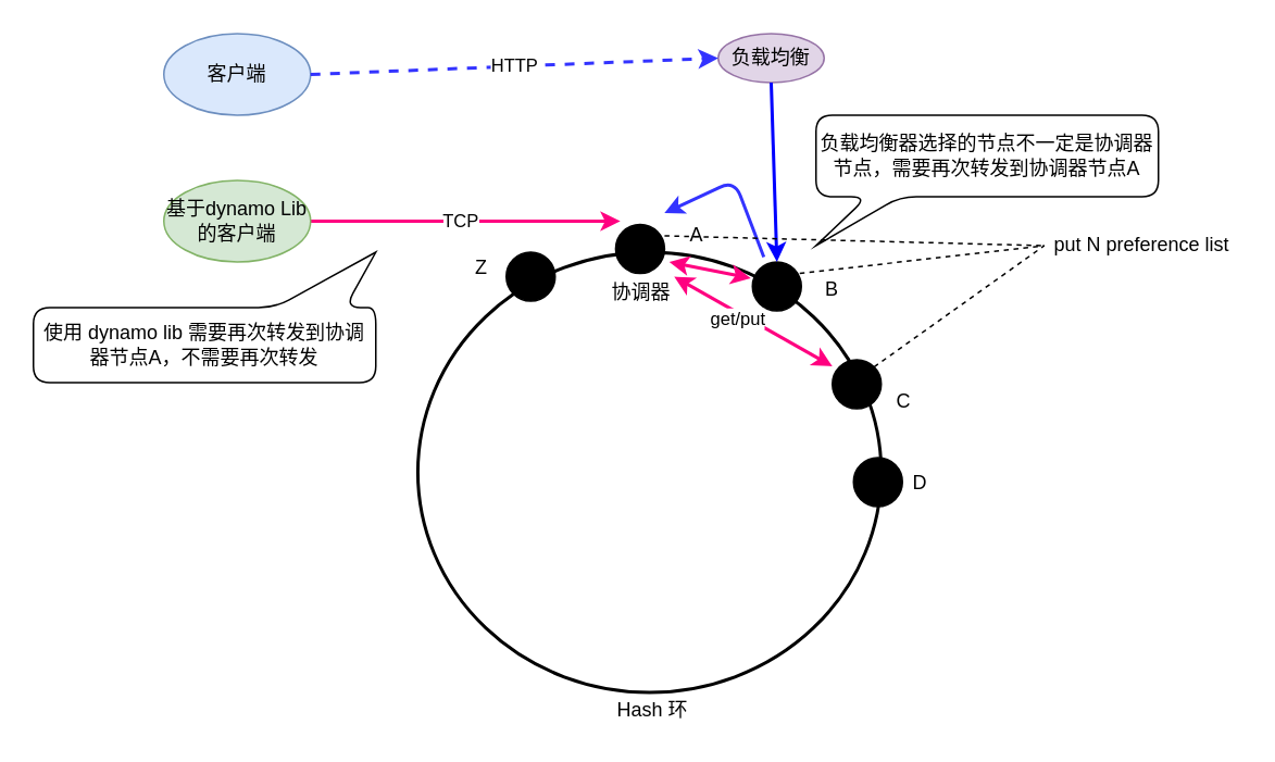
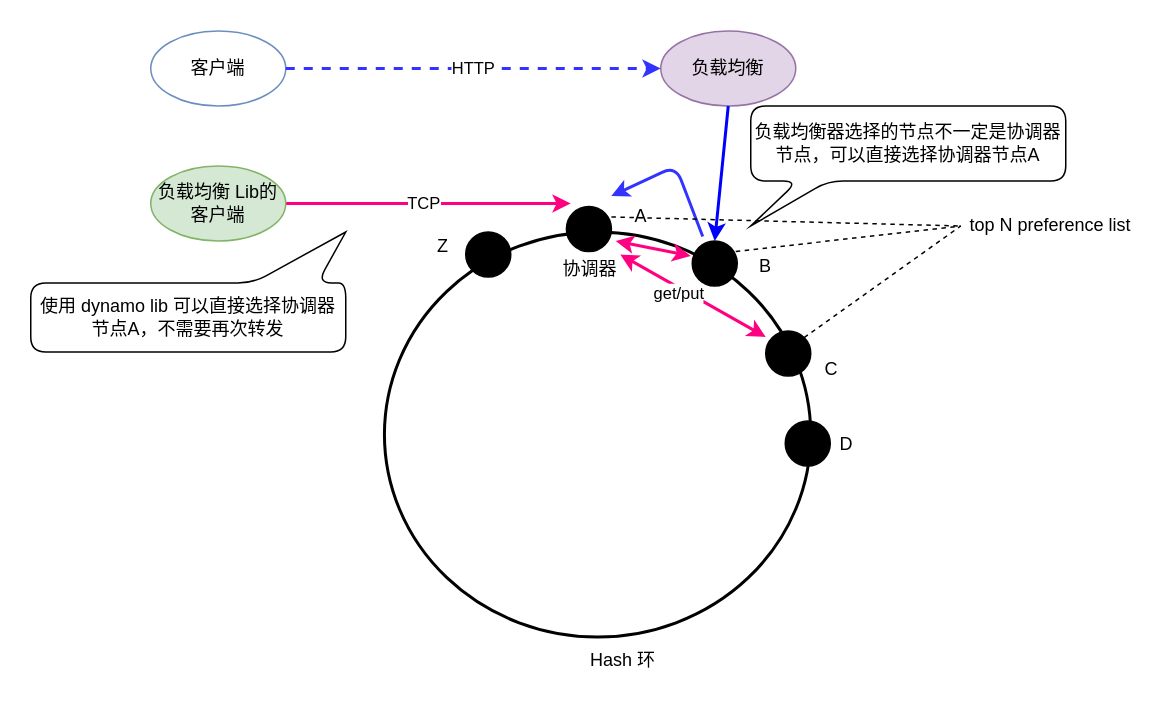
- <mxCell id="7" value="负载均衡" style="ellipse;whiteSpace=wrap;html=1;fillColor=#e1d5e7;strokeColor=#9673a6;" parent="1" vertex="1"><mxGeometry x="440" y="20" width="65" height="30" as="geometry" /></mxCell>
+ <mxCell id="7" value="负载均衡" style="ellipse;whiteSpace=wrap;html=1;fillColor=#e1d5e7;strokeColor=#9673a6;" parent="1" vertex="1"><mxGeometry x="440" y="20" width="90" height="50" as="geometry" /></mxCell>
- <mxCell id="6" value="客户端" style="ellipse;whiteSpace=wrap;html=1;fillColor=#dae8fc;strokeColor=#6c8ebf;" parent="1" vertex="1"><mxGeometry x="100" y="20" width="90" height="50" as="geometry" /></mxCell>
+ <mxCell id="6" value="客户端" style="ellipse;whiteSpace=wrap;html=1;fillColor=#ffffff;strokeColor=#6c8ebf;" parent="1" vertex="1"><mxGeometry x="100" y="20" width="90" height="50" as="geometry" /></mxCell>
- <mxCell id="18" value="负载均衡器选择的节点不一定是协调器节点，需要再次转发到协调器节点A" style="shape=callout;whiteSpace=wrap;html=1;perimeter=calloutPerimeter;strokeWidth=1;fillColor=#FFFFFF;size=30;position=0.15;position2=0;rounded=1;" parent="1" vertex="1"><mxGeometry x="500" y="70" width="210" height="80" as="geometry" /></mxCell>
+ <mxCell id="18" value="负载均衡器选择的节点不一定是协调器节点，可以直接选择协调器节点A" style="shape=callout;whiteSpace=wrap;html=1;perimeter=calloutPerimeter;strokeWidth=1;fillColor=#FFFFFF;size=30;position=0.15;position2=0;rounded=1;" parent="1" vertex="1"><mxGeometry x="500" y="70" width="210" height="80" as="geometry" /></mxCell>
- <mxCell id="5" value="基于dynamo Lib的客户端" style="ellipse;whiteSpace=wrap;html=1;fillColor=#d5e8d4;strokeColor=#82b366;" parent="1" vertex="1"><mxGeometry x="100" y="110" width="90" height="50" as="geometry" /></mxCell>
+ <mxCell id="5" value="负载均衡 Lib的客户端" style="ellipse;whiteSpace=wrap;html=1;fillColor=#d5e8d4;strokeColor=#82b366;" parent="1" vertex="1"><mxGeometry x="100" y="110" width="90" height="50" as="geometry" /></mxCell>
- <mxCell id="23" value="put N preference list" style="text;html=1;strokeColor=none;fillColor=none;align=center;verticalAlign=middle;whiteSpace=wrap;rounded=0;" parent="1" vertex="1"><mxGeometry x="640" y="140" width="120" height="20" as="geometry" /></mxCell>
+ <mxCell id="23" value="top N preference list" style="text;html=1;strokeColor=none;fillColor=none;align=center;verticalAlign=middle;whiteSpace=wrap;rounded=0;" parent="1" vertex="1"><mxGeometry x="640" y="140" width="120" height="20" as="geometry" /></mxCell>
- <mxCell id="19" value="使用 dynamo lib 需要再次转发到协调器节点A，不需要再次转发" style="shape=callout;whiteSpace=wrap;html=1;perimeter=calloutPerimeter;strokeWidth=1;fillColor=#FFFFFF;size=34;position=0.09;position2=0;rounded=1;base=43;direction=west;" parent="1" vertex="1"><mxGeometry x="20" y="154" width="210" height="80" as="geometry" /></mxCell>
+ <mxCell id="19" value="使用 dynamo lib 可以直接选择协调器节点A，不需要再次转发" style="shape=callout;whiteSpace=wrap;html=1;perimeter=calloutPerimeter;strokeWidth=1;fillColor=#FFFFFF;size=34;position=0.09;position2=0;rounded=1;base=43;direction=west;" parent="1" vertex="1"><mxGeometry x="20" y="154" width="210" height="80" as="geometry" /></mxCell>
- <mxCell id="15" value="Hash 环" style="text;html=1;strokeColor=none;fillColor=none;align=center;verticalAlign=middle;whiteSpace=wrap;rounded=0;" parent="1" vertex="1"><mxGeometry x="370" y="425" width="60" height="20" as="geometry" /></mxCell>
+ <mxCell id="15" value="Hash 环" style="text;html=1;strokeColor=none;fillColor=none;align=center;verticalAlign=middle;whiteSpace=wrap;rounded=0;" parent="1" vertex="1"><mxGeometry x="385" y="430" width="60" height="20" as="geometry" /></mxCell>
